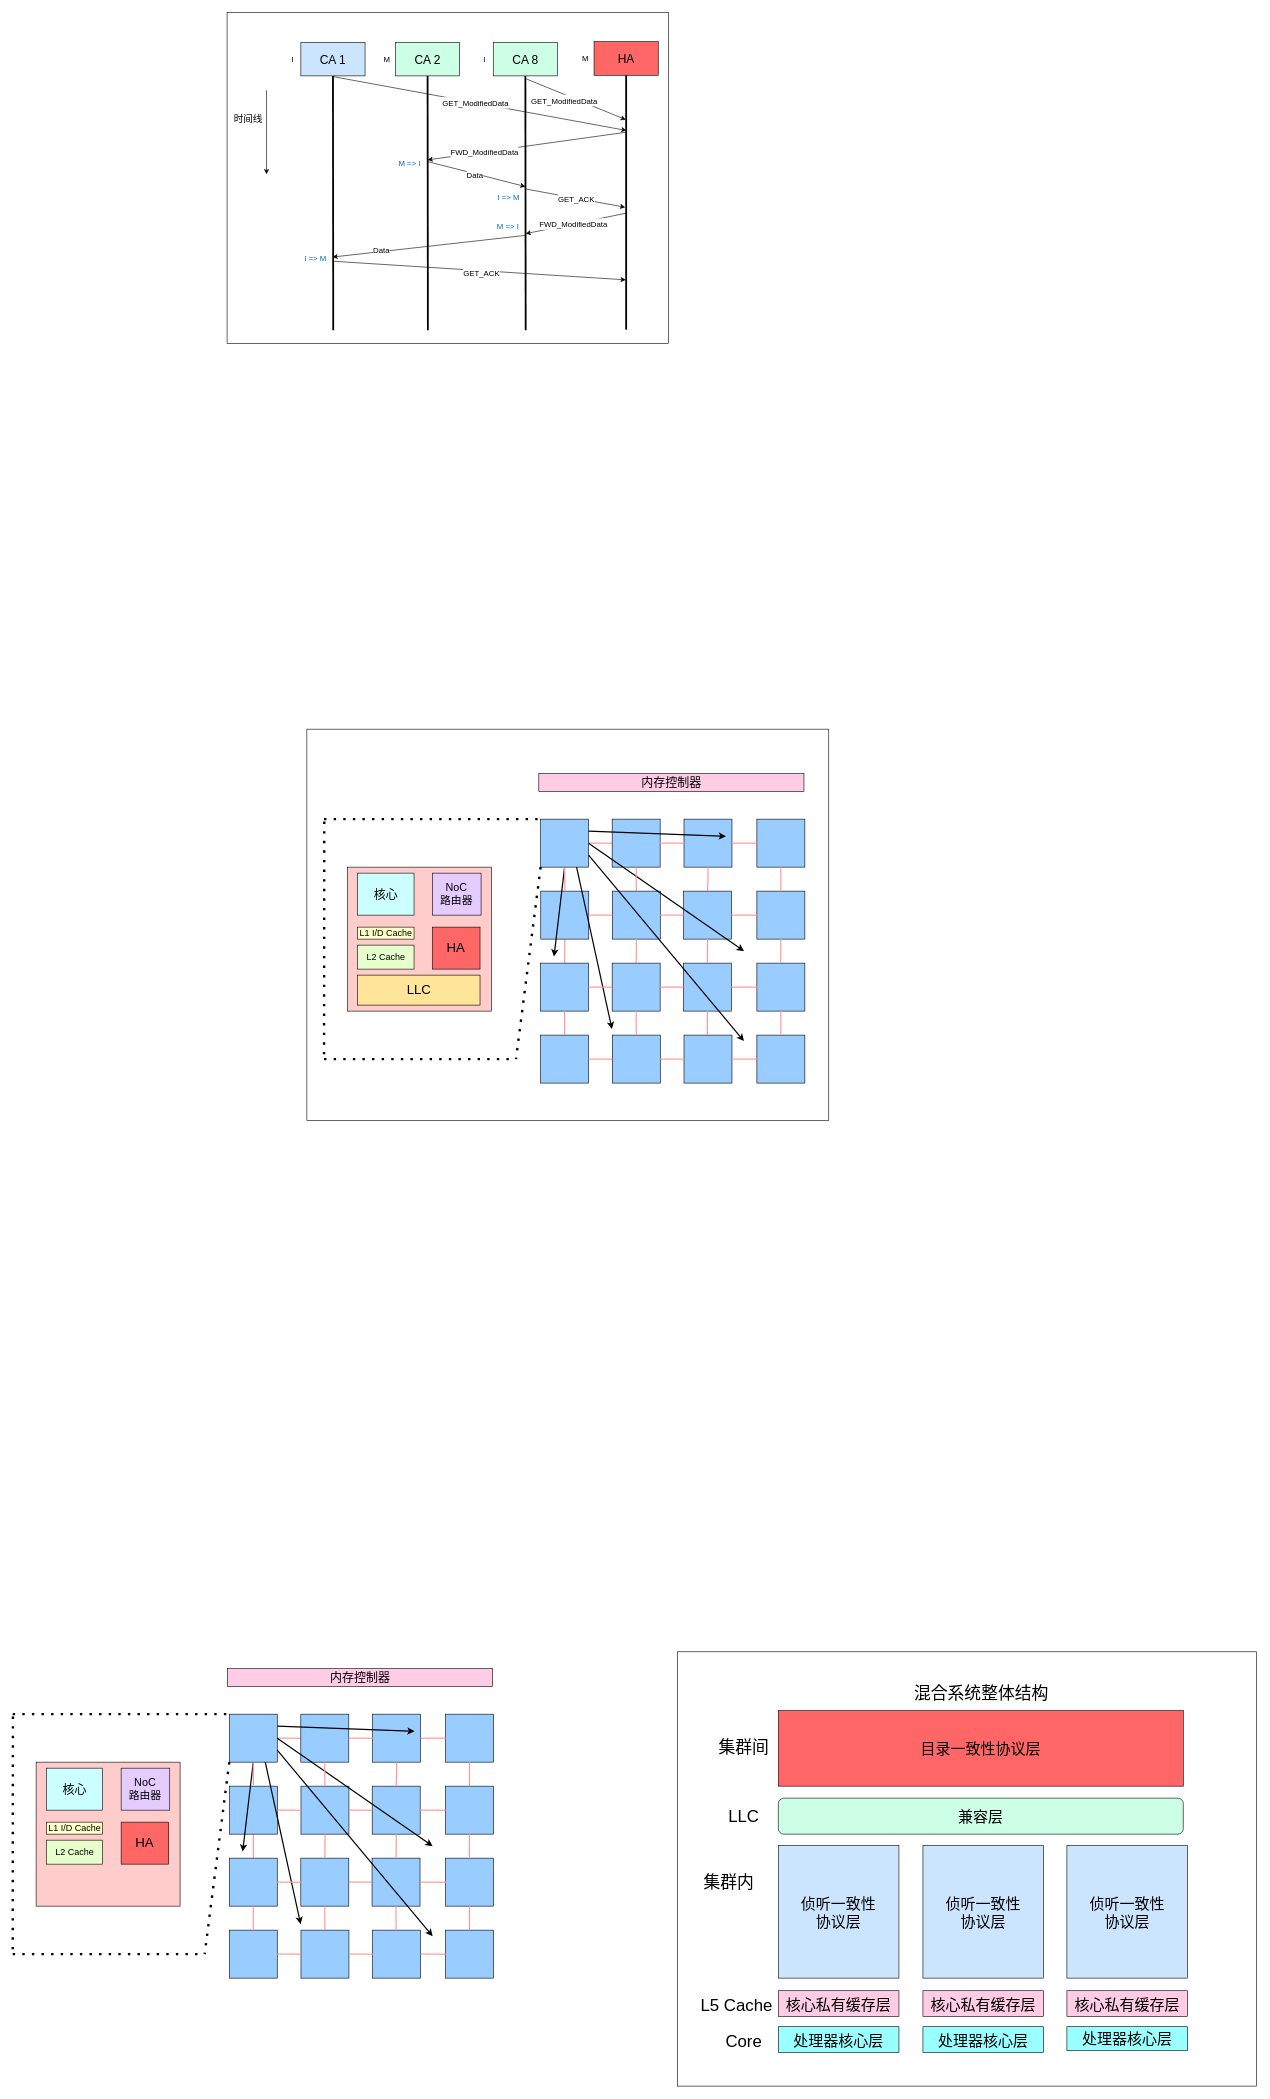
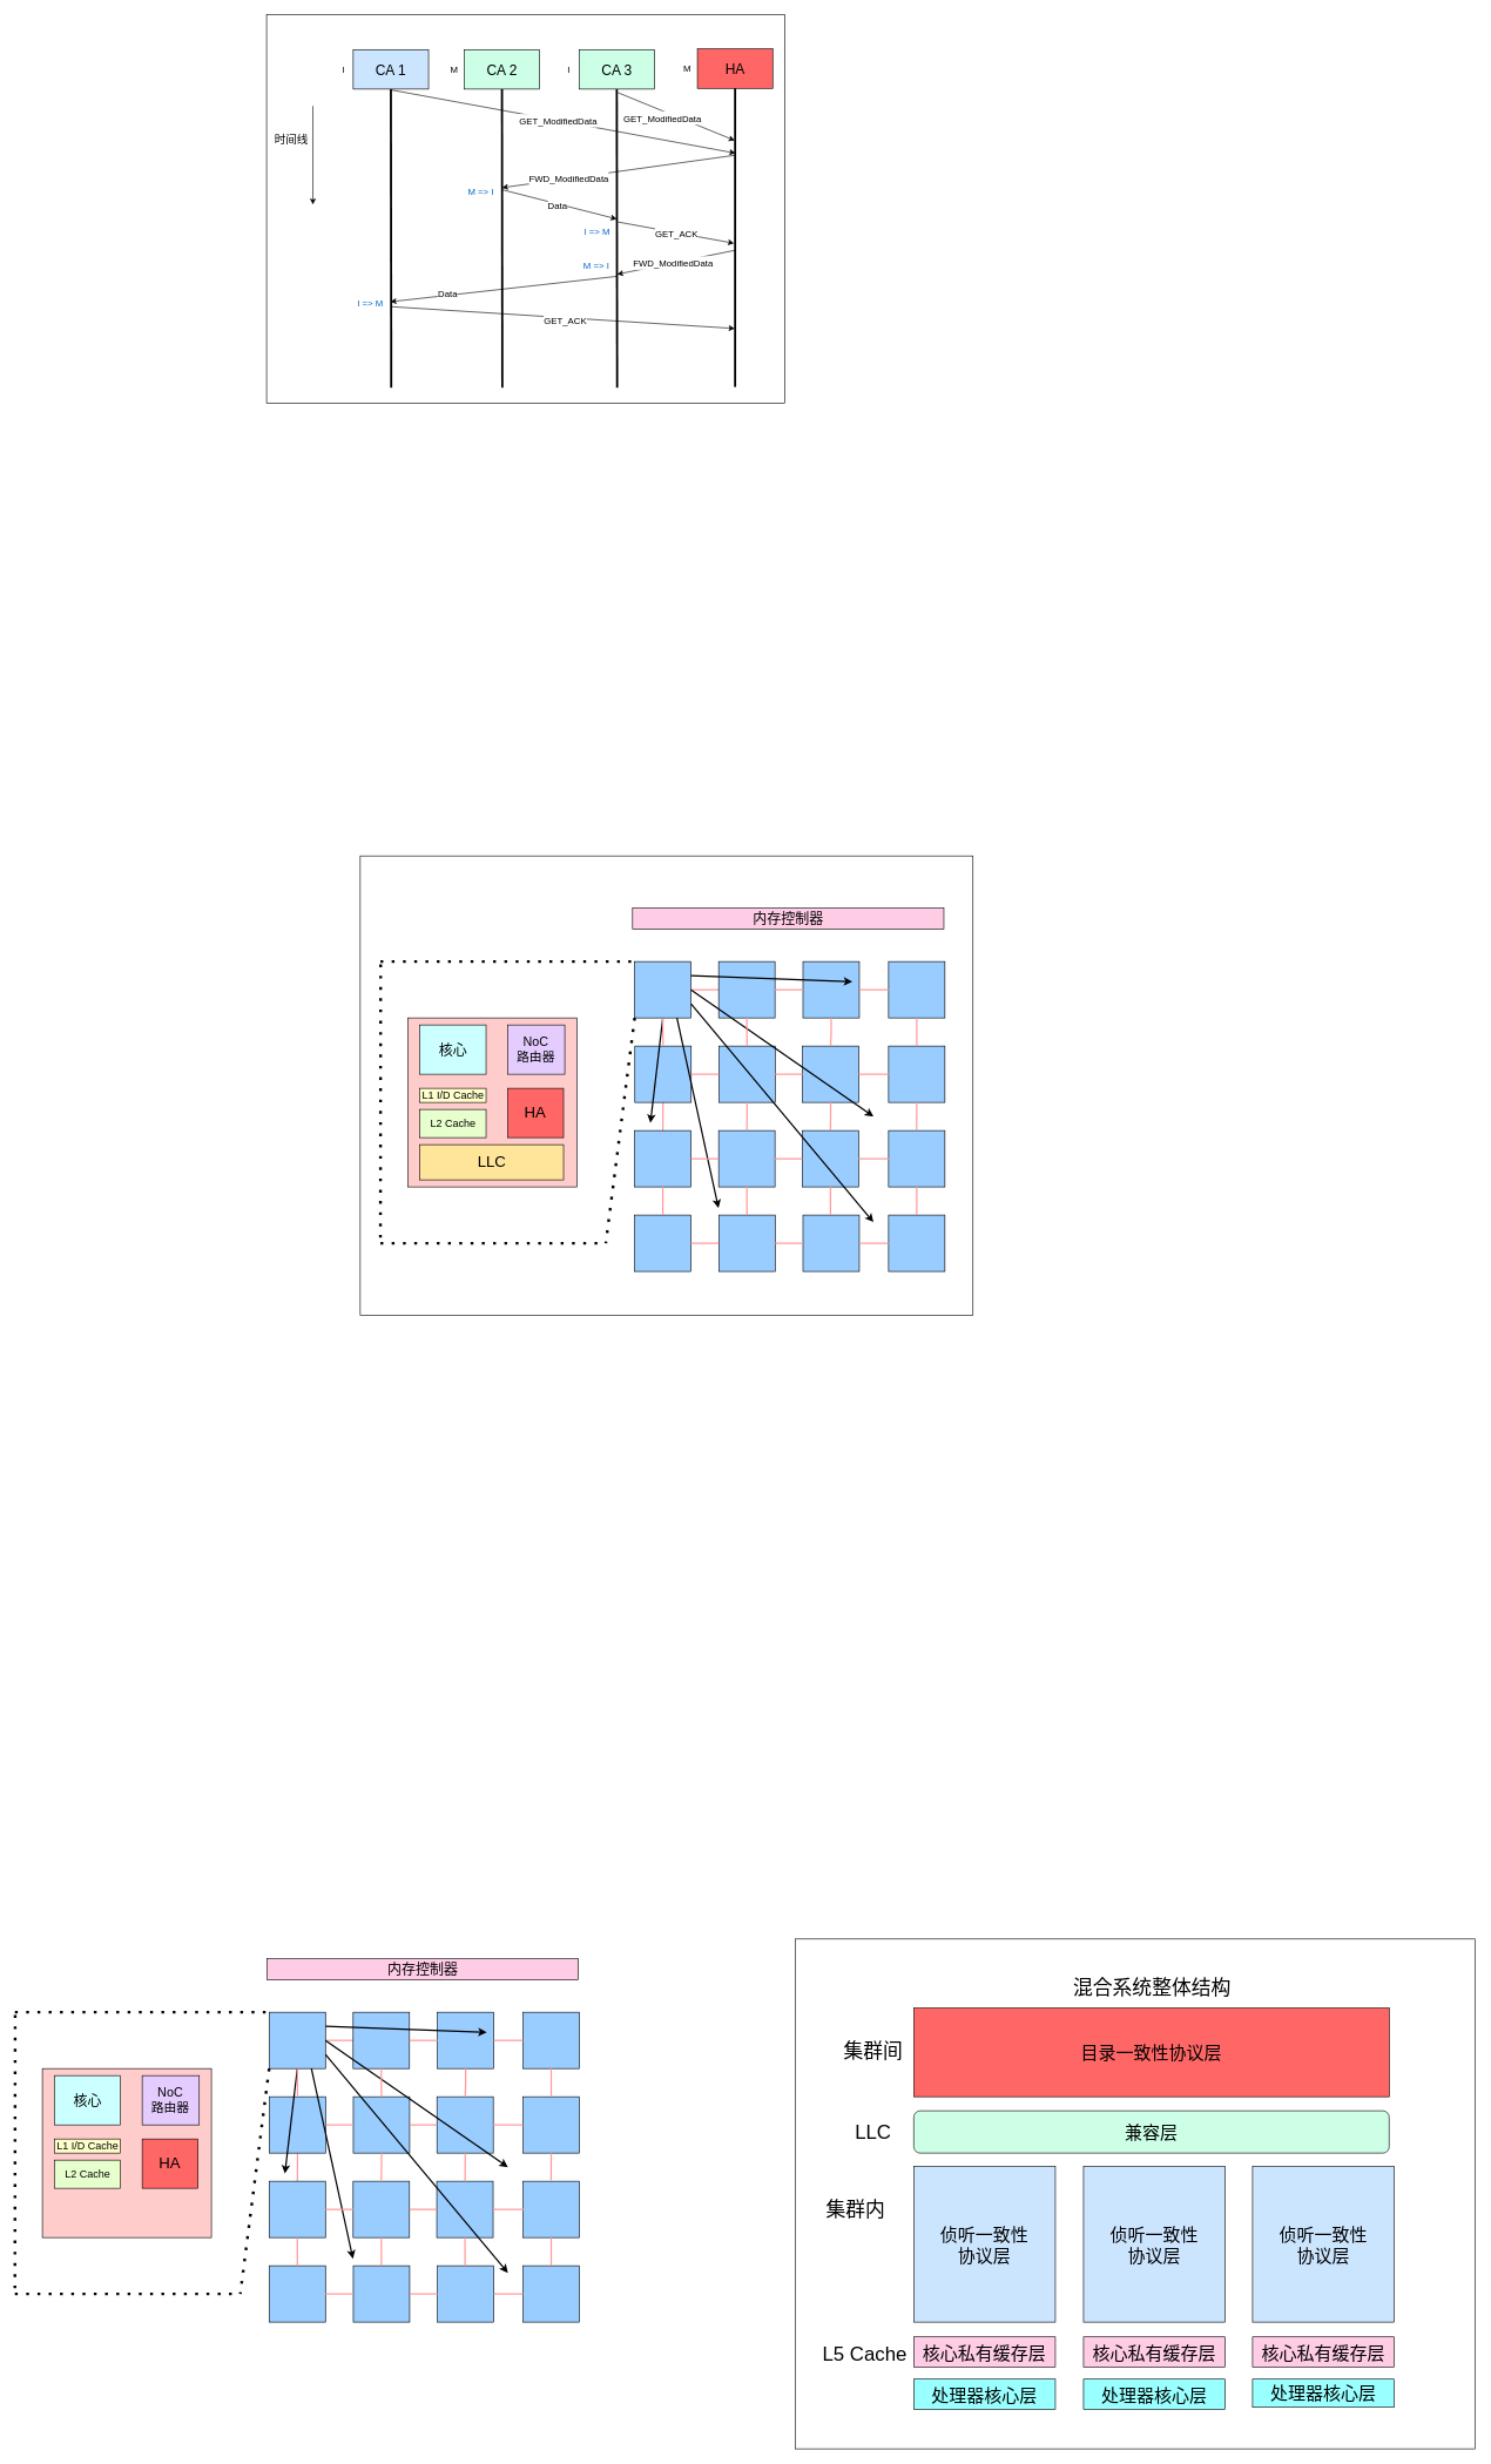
- <mxCell id="5" value="CA 8" style="rounded=0;whiteSpace=wrap;html=1;sketch=0;fillStyle=auto;strokeWidth=1;fontSize=20;fillColor=#CCFFE6;" parent="1" vertex="1"><mxGeometry x="821.75" y="70" width="107" height="56" as="geometry" /></mxCell>
+ <mxCell id="5" value="CA 3" style="rounded=0;whiteSpace=wrap;html=1;sketch=0;fillStyle=auto;strokeWidth=1;fontSize=20;fillColor=#CCFFE6;" parent="1" vertex="1"><mxGeometry x="821.75" y="70" width="107" height="56" as="geometry" /></mxCell>
- <mxCell id="168" value="&lt;font style=&quot;font-size: 28px;&quot;&gt;Core&lt;/font&gt;" style="text;html=1;align=center;verticalAlign=middle;resizable=0;points=[];autosize=1;strokeColor=none;fillColor=none;" vertex="1" parent="1"><mxGeometry x="1199" y="3378" width="80" height="50" as="geometry" /></mxCell>
